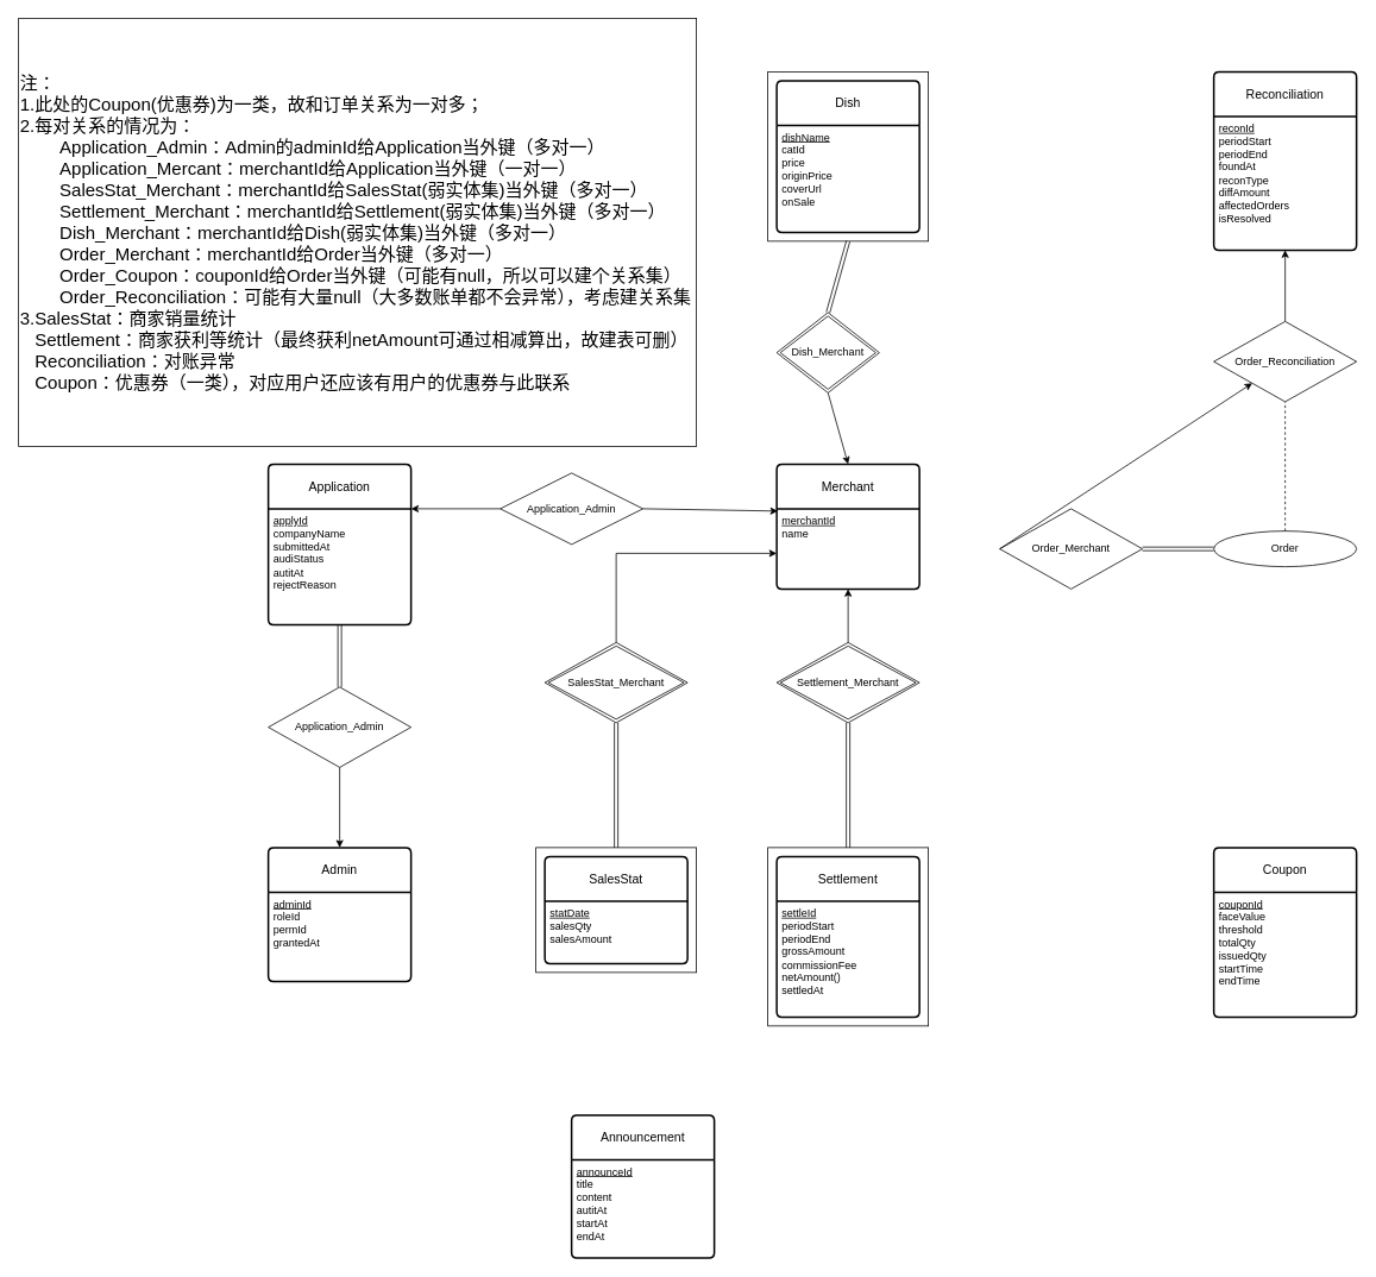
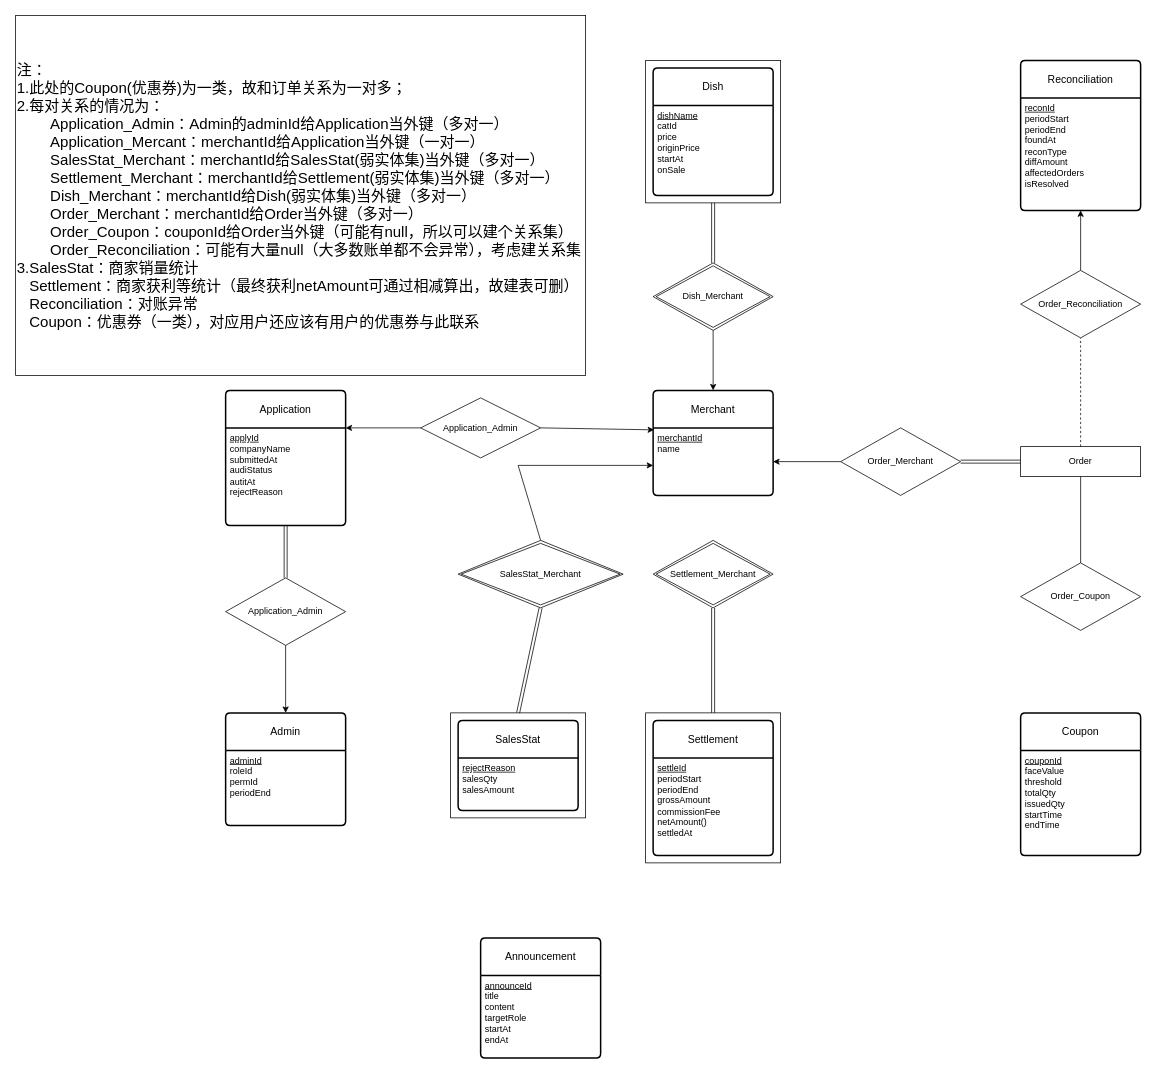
- <mxCell id="12" value="&lt;u&gt;dishName&lt;/u&gt;&lt;div&gt;catId&lt;/div&gt;&lt;div&gt;price&lt;/div&gt;&lt;div&gt;originPrice&lt;/div&gt;&lt;div&gt;coverUrl&lt;/div&gt;&lt;div&gt;onSale&lt;/div&gt;" style="align=left;strokeColor=none;fillColor=none;spacingLeft=4;spacingRight=4;fontSize=12;verticalAlign=top;resizable=0;rotatable=0;part=1;html=1;whiteSpace=wrap;" vertex="1" parent="11"><mxGeometry y="50" width="160" height="120" as="geometry" /></mxCell>
+ <mxCell id="12" value="&lt;u&gt;dishName&lt;/u&gt;&lt;div&gt;catId&lt;/div&gt;&lt;div&gt;price&lt;/div&gt;&lt;div&gt;originPrice&lt;/div&gt;&lt;div&gt;startAt&lt;/div&gt;&lt;div&gt;onSale&lt;/div&gt;" style="align=left;strokeColor=none;fillColor=none;spacingLeft=4;spacingRight=4;fontSize=12;verticalAlign=top;resizable=0;rotatable=0;part=1;html=1;whiteSpace=wrap;" vertex="1" parent="11"><mxGeometry y="50" width="160" height="120" as="geometry" /></mxCell>
- <mxCell id="35" value="Dish_Merchant" style="shape=rhombus;double=1;perimeter=rhombusPerimeter;whiteSpace=wrap;html=1;align=center;" vertex="1" parent="1"><mxGeometry x="870" y="350" width="115" height="90" as="geometry" /></mxCell>
+ <mxCell id="35" value="Dish_Merchant" style="shape=rhombus;double=1;perimeter=rhombusPerimeter;whiteSpace=wrap;html=1;align=center;" vertex="1" parent="1"><mxGeometry x="870" y="350" width="160" height="90" as="geometry" /></mxCell>
- <mxCell id="41" value="" style="endArrow=classic;html=1;rounded=0;exitX=0;exitY=0.5;exitDx=0;exitDy=0;" edge="1" parent="1" source="39" target="46"><mxGeometry width="50" height="50" relative="1" as="geometry"><mxPoint x="1110" y="614.52" as="sourcePoint" /><mxPoint x="1050" y="614.52" as="targetPoint" /></mxGeometry></mxCell>
+ <mxCell id="41" value="" style="endArrow=classic;html=1;rounded=0;entryX=1;entryY=0.5;entryDx=0;entryDy=0;exitX=0;exitY=0.5;exitDx=0;exitDy=0;" edge="1" parent="1" source="39" target="6"><mxGeometry width="50" height="50" relative="1" as="geometry"><mxPoint x="1110" y="614.52" as="sourcePoint" /><mxPoint x="1050" y="614.52" as="targetPoint" /></mxGeometry></mxCell>
- <mxCell id="38" value="Order" style="ellipse;whiteSpace=wrap;html=1;align=center;" vertex="1" parent="1"><mxGeometry x="1360" y="595" width="160" height="40" as="geometry" /></mxCell>
+ <mxCell id="38" value="Order" style="whiteSpace=wrap;html=1;align=center;" vertex="1" parent="1"><mxGeometry x="1360" y="595" width="160" height="40" as="geometry" /></mxCell>
- <mxCell id="28" value="" style="endArrow=classic;html=1;rounded=0;exitX=0.5;exitY=0;exitDx=0;exitDy=0;entryX=0.5;entryY=1;entryDx=0;entryDy=0;" edge="1" parent="1" source="26" target="6"><mxGeometry width="50" height="50" relative="1" as="geometry"><mxPoint x="949.52" y="710" as="sourcePoint" /><mxPoint x="950" y="670" as="targetPoint" /></mxGeometry></mxCell>
+ <mxCell id="43" value="" style="endArrow=none;html=1;rounded=0;entryX=0.5;entryY=1;entryDx=0;entryDy=0;exitX=0.5;exitY=0;exitDx=0;exitDy=0;" edge="1" parent="1" source="42" target="38"><mxGeometry width="50" height="50" relative="1" as="geometry"><mxPoint x="1439.52" y="740" as="sourcePoint" /><mxPoint x="1439.52" y="650" as="targetPoint" /></mxGeometry></mxCell>
- <mxCell id="23" value="SalesStat_Merchant" style="shape=rhombus;double=1;perimeter=rhombusPerimeter;whiteSpace=wrap;html=1;align=center;" vertex="1" parent="1"><mxGeometry x="610" y="720" width="160" height="90" as="geometry" /></mxCell>
+ <mxCell id="23" value="SalesStat_Merchant" style="shape=rhombus;double=1;perimeter=rhombusPerimeter;whiteSpace=wrap;html=1;align=center;" vertex="1" parent="1"><mxGeometry x="610" y="720" width="220" height="90" as="geometry" /></mxCell>
+ <mxCell id="42" value="Order_Coupon" style="shape=rhombus;perimeter=rhombusPerimeter;whiteSpace=wrap;html=1;align=center;" vertex="1" parent="1"><mxGeometry x="1360" y="750" width="160" height="90" as="geometry" /></mxCell>
- <mxCell id="10" value="&lt;u&gt;adminId&lt;/u&gt;&lt;div&gt;roleId&lt;/div&gt;&lt;div&gt;permId&lt;/div&gt;&lt;div&gt;grantedAt&lt;/div&gt;" style="align=left;strokeColor=none;fillColor=none;spacingLeft=4;spacingRight=4;fontSize=12;verticalAlign=top;resizable=0;rotatable=0;part=1;html=1;whiteSpace=wrap;" vertex="1" parent="9"><mxGeometry y="50" width="160" height="100" as="geometry" /></mxCell>
+ <mxCell id="10" value="&lt;u&gt;adminId&lt;/u&gt;&lt;div&gt;roleId&lt;/div&gt;&lt;div&gt;permId&lt;/div&gt;&lt;div&gt;periodEnd&lt;/div&gt;" style="align=left;strokeColor=none;fillColor=none;spacingLeft=4;spacingRight=4;fontSize=12;verticalAlign=top;resizable=0;rotatable=0;part=1;html=1;whiteSpace=wrap;" vertex="1" parent="9"><mxGeometry y="50" width="160" height="100" as="geometry" /></mxCell>
- <mxCell id="16" value="&lt;u&gt;statDate&lt;/u&gt;&lt;div&gt;salesQty&lt;/div&gt;&lt;div&gt;salesAmount&lt;/div&gt;" style="align=left;strokeColor=none;fillColor=none;spacingLeft=4;spacingRight=4;fontSize=12;verticalAlign=top;resizable=0;rotatable=0;part=1;html=1;whiteSpace=wrap;" vertex="1" parent="15"><mxGeometry y="50" width="160" height="70" as="geometry" /></mxCell>
+ <mxCell id="16" value="&lt;u&gt;rejectReason&lt;/u&gt;&lt;div&gt;salesQty&lt;/div&gt;&lt;div&gt;salesAmount&lt;/div&gt;" style="align=left;strokeColor=none;fillColor=none;spacingLeft=4;spacingRight=4;fontSize=12;verticalAlign=top;resizable=0;rotatable=0;part=1;html=1;whiteSpace=wrap;" vertex="1" parent="15"><mxGeometry y="50" width="160" height="70" as="geometry" /></mxCell>
- <mxCell id="20" value="&lt;u&gt;announceId&lt;/u&gt;&lt;div&gt;title&lt;/div&gt;&lt;div&gt;content&lt;/div&gt;&lt;div&gt;autitAt&lt;/div&gt;&lt;div&gt;startAt&lt;/div&gt;&lt;div&gt;endAt&lt;/div&gt;" style="align=left;strokeColor=none;fillColor=none;spacingLeft=4;spacingRight=4;fontSize=12;verticalAlign=top;resizable=0;rotatable=0;part=1;html=1;whiteSpace=wrap;" vertex="1" parent="19"><mxGeometry y="50" width="160" height="110" as="geometry" /></mxCell>
+ <mxCell id="20" value="&lt;u&gt;announceId&lt;/u&gt;&lt;div&gt;title&lt;/div&gt;&lt;div&gt;content&lt;/div&gt;&lt;div&gt;targetRole&lt;/div&gt;&lt;div&gt;startAt&lt;/div&gt;&lt;div&gt;endAt&lt;/div&gt;" style="align=left;strokeColor=none;fillColor=none;spacingLeft=4;spacingRight=4;fontSize=12;verticalAlign=top;resizable=0;rotatable=0;part=1;html=1;whiteSpace=wrap;" vertex="1" parent="19"><mxGeometry y="50" width="160" height="110" as="geometry" /></mxCell>
